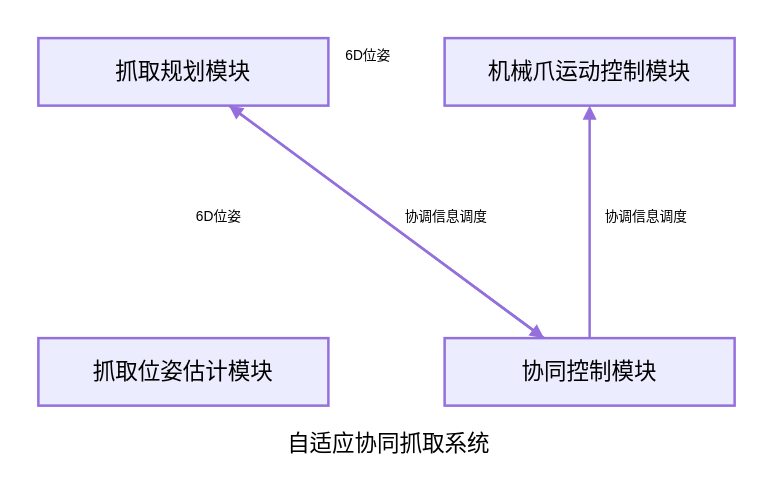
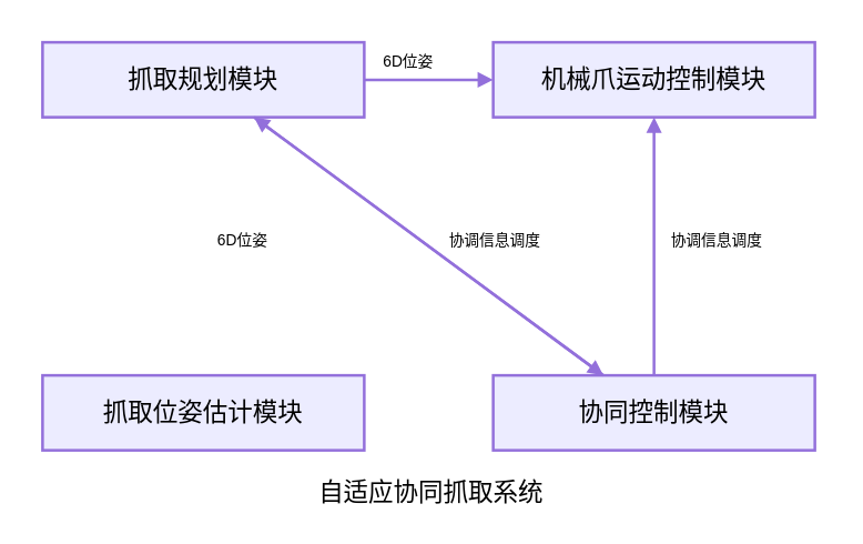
+ <mxCell id="11" value="" style="startArrow=none;endArrow=block;rounded=0;strokeColor=light-dark(#9370db, #ededed);strokeWidth=2;align=center;verticalAlign=middle;fontFamily=Helvetica;fontSize=18;fontColor=default;fillColor=light-dark(#ececff, #392f3f);" edge="1" parent="1" source="6" target="4"><mxGeometry relative="1" as="geometry"><mxPoint x="383" y="100" as="sourcePoint" /><mxPoint x="310" y="100" as="targetPoint" /></mxGeometry></mxCell>
